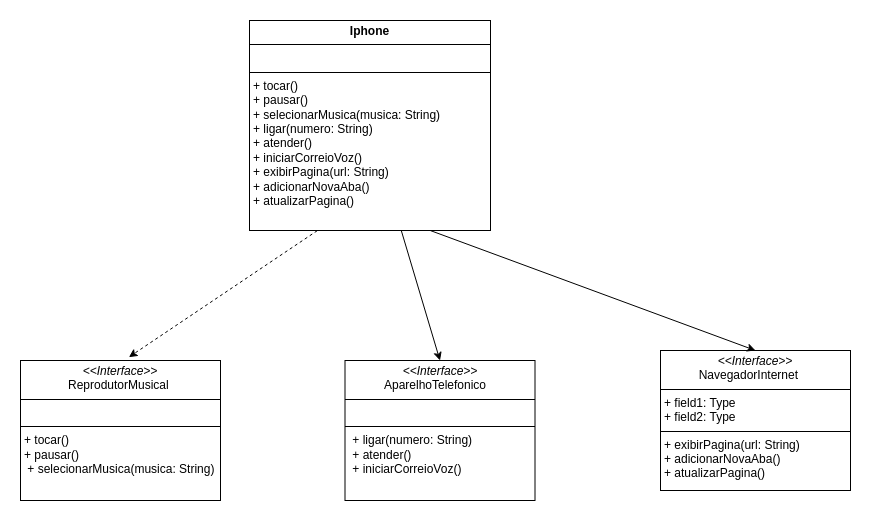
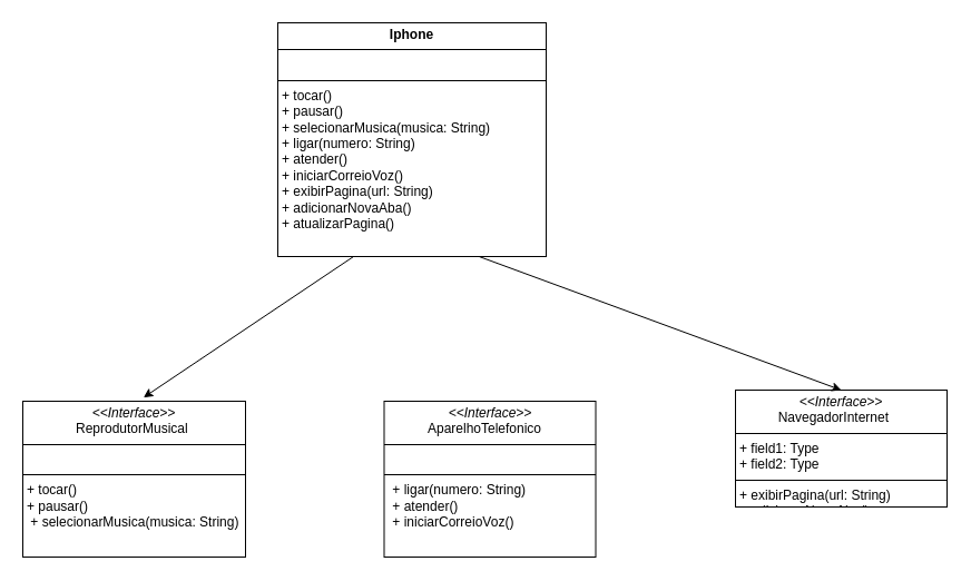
- <mxCell id="6" value="" style="endArrow=classic;html=1;rounded=0;entryX=0.542;entryY=-0.024;entryDx=0;entryDy=0;entryPerimeter=0;exitX=0.281;exitY=1.001;exitDx=0;exitDy=0;exitPerimeter=0;dashed=1;" edge="1" parent="1" source="2" target="3"><mxGeometry width="50" height="50" relative="1" as="geometry"><mxPoint x="390" y="310" as="sourcePoint" /><mxPoint x="440" y="260" as="targetPoint" /></mxGeometry></mxCell>
+ <mxCell id="6" value="" style="endArrow=classic;html=1;rounded=0;entryX=0.542;entryY=-0.024;entryDx=0;entryDy=0;entryPerimeter=0;exitX=0.281;exitY=1.001;exitDx=0;exitDy=0;exitPerimeter=0;" edge="1" parent="1" source="2" target="3"><mxGeometry width="50" height="50" relative="1" as="geometry"><mxPoint x="390" y="310" as="sourcePoint" /><mxPoint x="440" y="260" as="targetPoint" /></mxGeometry></mxCell>
- <mxCell id="7" value="" style="endArrow=classic;html=1;rounded=0;entryX=0.5;entryY=0;entryDx=0;entryDy=0;" edge="1" parent="1" source="2" target="5"><mxGeometry width="50" height="50" relative="1" as="geometry"><mxPoint x="397" y="240" as="sourcePoint" /><mxPoint x="138" y="367" as="targetPoint" /></mxGeometry></mxCell>
- <mxCell id="4" value="&lt;p style=&quot;margin:0px;margin-top:4px;text-align:center;&quot;&gt;&lt;i&gt;&amp;lt;&amp;lt;Interface&amp;gt;&amp;gt;&lt;/i&gt;&lt;br&gt;NavegadorInternet&amp;nbsp; &amp;nbsp;&amp;nbsp;&lt;br&gt;&lt;/p&gt;&lt;hr size=&quot;1&quot; style=&quot;border-style:solid;&quot;&gt;&lt;p style=&quot;margin:0px;margin-left:4px;&quot;&gt;+ field1: Type&lt;br&gt;+ field2: Type&lt;/p&gt;&lt;hr size=&quot;1&quot; style=&quot;border-style:solid;&quot;&gt;&lt;p style=&quot;margin:0px;margin-left:4px;&quot;&gt;+ exibirPagina(url: String)&amp;nbsp;&amp;nbsp;&lt;/p&gt;&lt;p style=&quot;margin:0px;margin-left:4px;&quot;&gt;+ adicionarNovaAba()&amp;nbsp;&amp;nbsp;&lt;/p&gt;&lt;p style=&quot;margin:0px;margin-left:4px;&quot;&gt;+ atualizarPagina()&amp;nbsp; &amp;nbsp;&lt;br&gt;&lt;/p&gt;" style="verticalAlign=top;align=left;overflow=fill;html=1;whiteSpace=wrap;" vertex="1" parent="1"><mxGeometry x="660" y="350" width="190" height="140" as="geometry" /></mxCell>
+ <mxCell id="4" value="&lt;p style=&quot;margin:0px;margin-top:4px;text-align:center;&quot;&gt;&lt;i&gt;&amp;lt;&amp;lt;Interface&amp;gt;&amp;gt;&lt;/i&gt;&lt;br&gt;NavegadorInternet&amp;nbsp; &amp;nbsp;&amp;nbsp;&lt;br&gt;&lt;/p&gt;&lt;hr size=&quot;1&quot; style=&quot;border-style:solid;&quot;&gt;&lt;p style=&quot;margin:0px;margin-left:4px;&quot;&gt;+ field1: Type&lt;br&gt;+ field2: Type&lt;/p&gt;&lt;hr size=&quot;1&quot; style=&quot;border-style:solid;&quot;&gt;&lt;p style=&quot;margin:0px;margin-left:4px;&quot;&gt;+ exibirPagina(url: String)&amp;nbsp;&amp;nbsp;&lt;/p&gt;&lt;p style=&quot;margin:0px;margin-left:4px;&quot;&gt;+ adicionarNovaAba()&amp;nbsp;&amp;nbsp;&lt;/p&gt;&lt;p style=&quot;margin:0px;margin-left:4px;&quot;&gt;+ atualizarPagina()&amp;nbsp; &amp;nbsp;&lt;br&gt;&lt;/p&gt;" style="verticalAlign=top;align=left;overflow=fill;html=1;whiteSpace=wrap;" vertex="1" parent="1"><mxGeometry x="660" y="350" width="190" height="105" as="geometry" /></mxCell>
